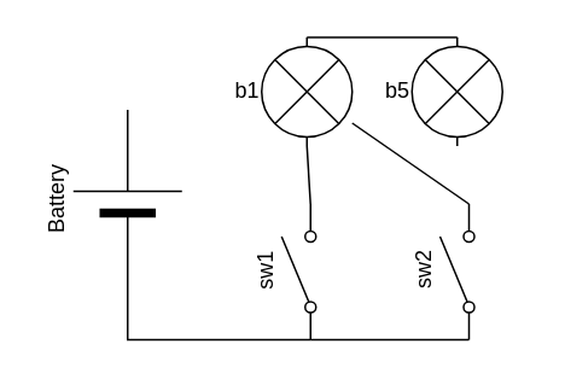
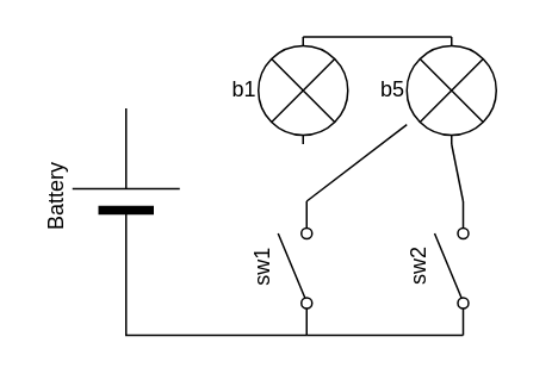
- <mxCell id="10" value="" style="endArrow=none;html=1;exitX=1;exitY=0.84;exitDx=0;exitDy=0;exitPerimeter=0;rounded=0;" parent="1" source="6" target="5" edge="1"><mxGeometry width="50" height="50" relative="1" as="geometry"><mxPoint x="350" y="10" as="sourcePoint" /><mxPoint x="400" y="-40" as="targetPoint" /></mxGeometry></mxCell>
+ <mxCell id="10" value="" style="endArrow=none;html=1;exitX=1;exitY=0.84;exitDx=0;exitDy=0;exitPerimeter=0;entryX=1;entryY=0.5;entryDx=0;entryDy=0;entryPerimeter=0;rounded=0;" parent="1" source="6" target="4" edge="1"><mxGeometry width="50" height="50" relative="1" as="geometry"><mxPoint x="350" y="10" as="sourcePoint" /><mxPoint x="400" y="-40" as="targetPoint" /></mxGeometry></mxCell>
- <mxCell id="9" value="" style="endArrow=none;html=1;exitX=1;exitY=0.84;exitDx=0;exitDy=0;exitPerimeter=0;entryX=1;entryY=0.5;entryDx=0;entryDy=0;entryPerimeter=0;" parent="1" source="3" target="5" edge="1"><mxGeometry width="50" height="50" relative="1" as="geometry"><mxPoint x="350" y="10" as="sourcePoint" /><mxPoint x="400" y="-40" as="targetPoint" /></mxGeometry></mxCell>
+ <mxCell id="9" value="" style="endArrow=none;html=1;exitX=1;exitY=0.84;exitDx=0;exitDy=0;exitPerimeter=0;" parent="1" source="3" target="4" edge="1"><mxGeometry width="50" height="50" relative="1" as="geometry"><mxPoint x="350" y="10" as="sourcePoint" /><mxPoint x="400" y="-40" as="targetPoint" /></mxGeometry></mxCell>
